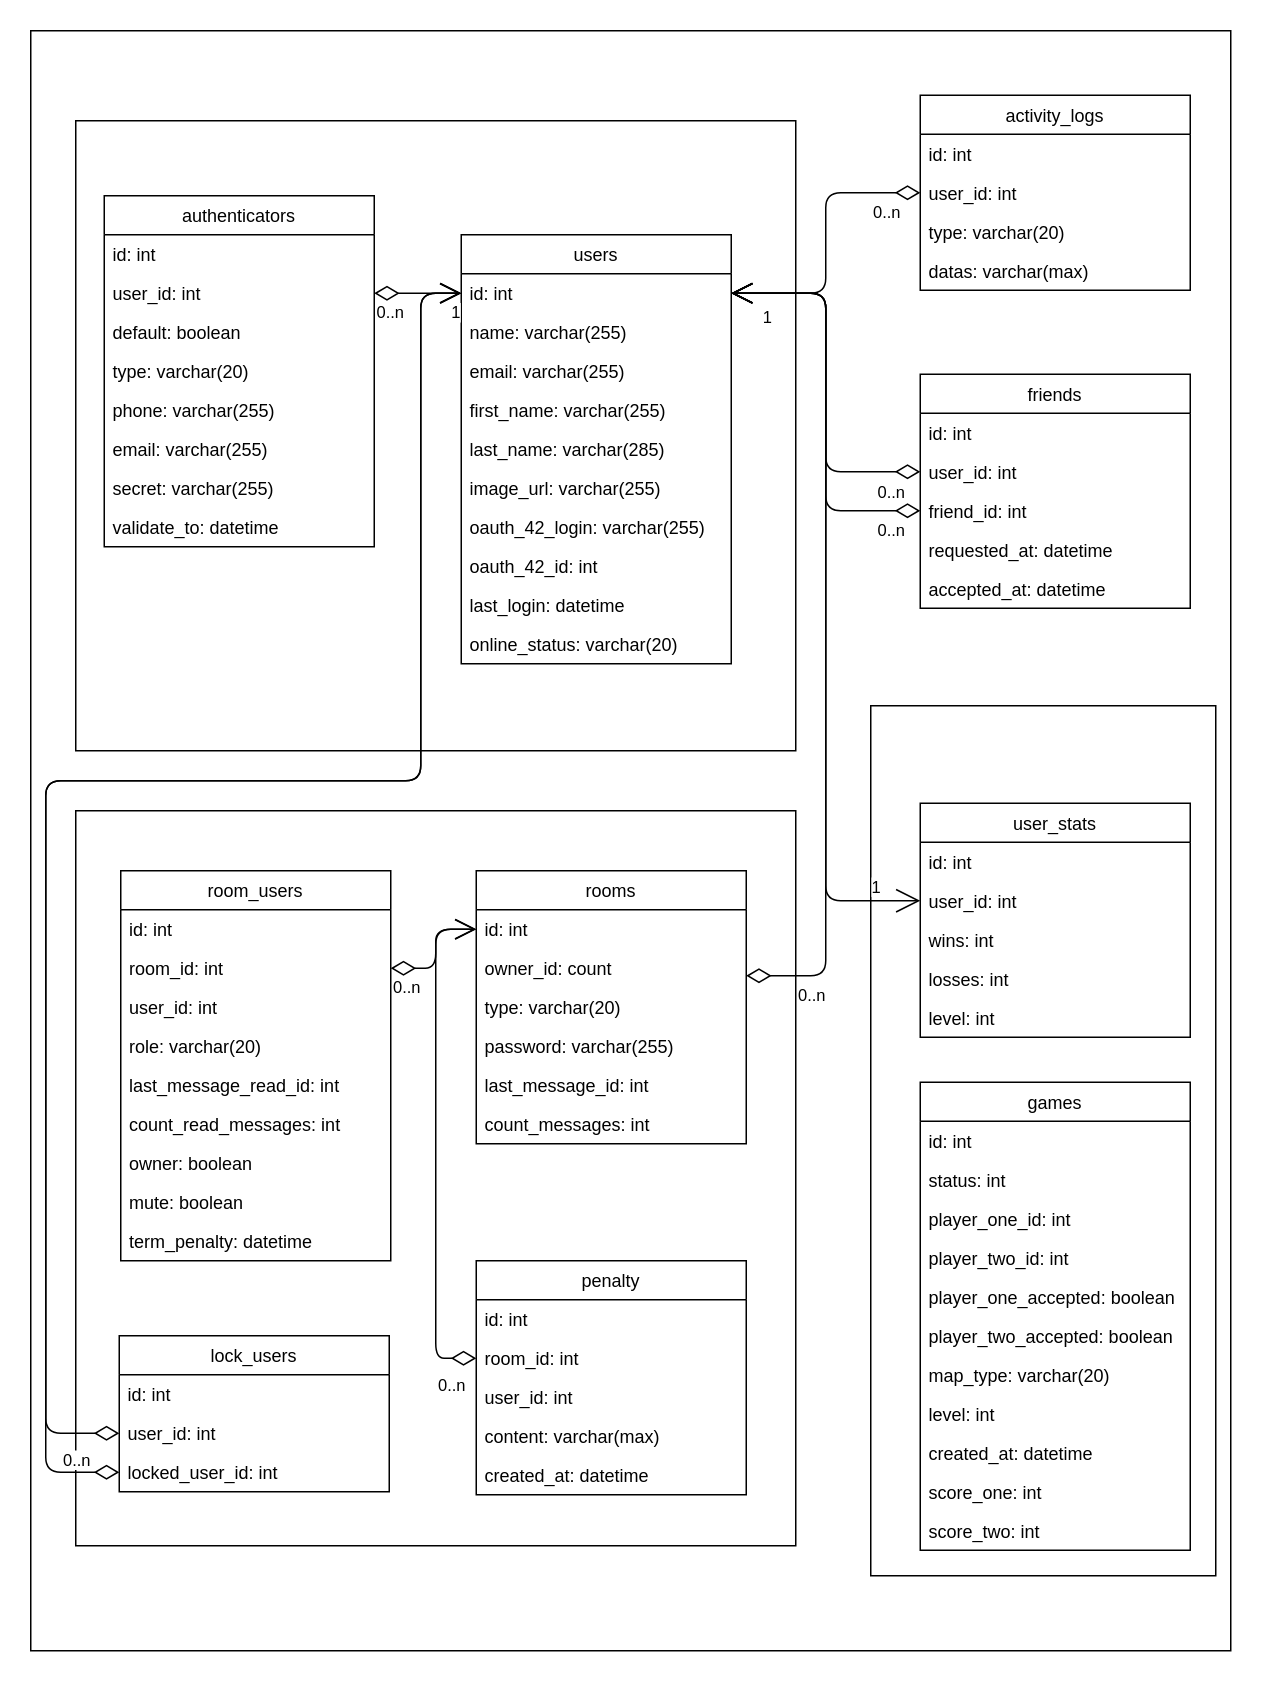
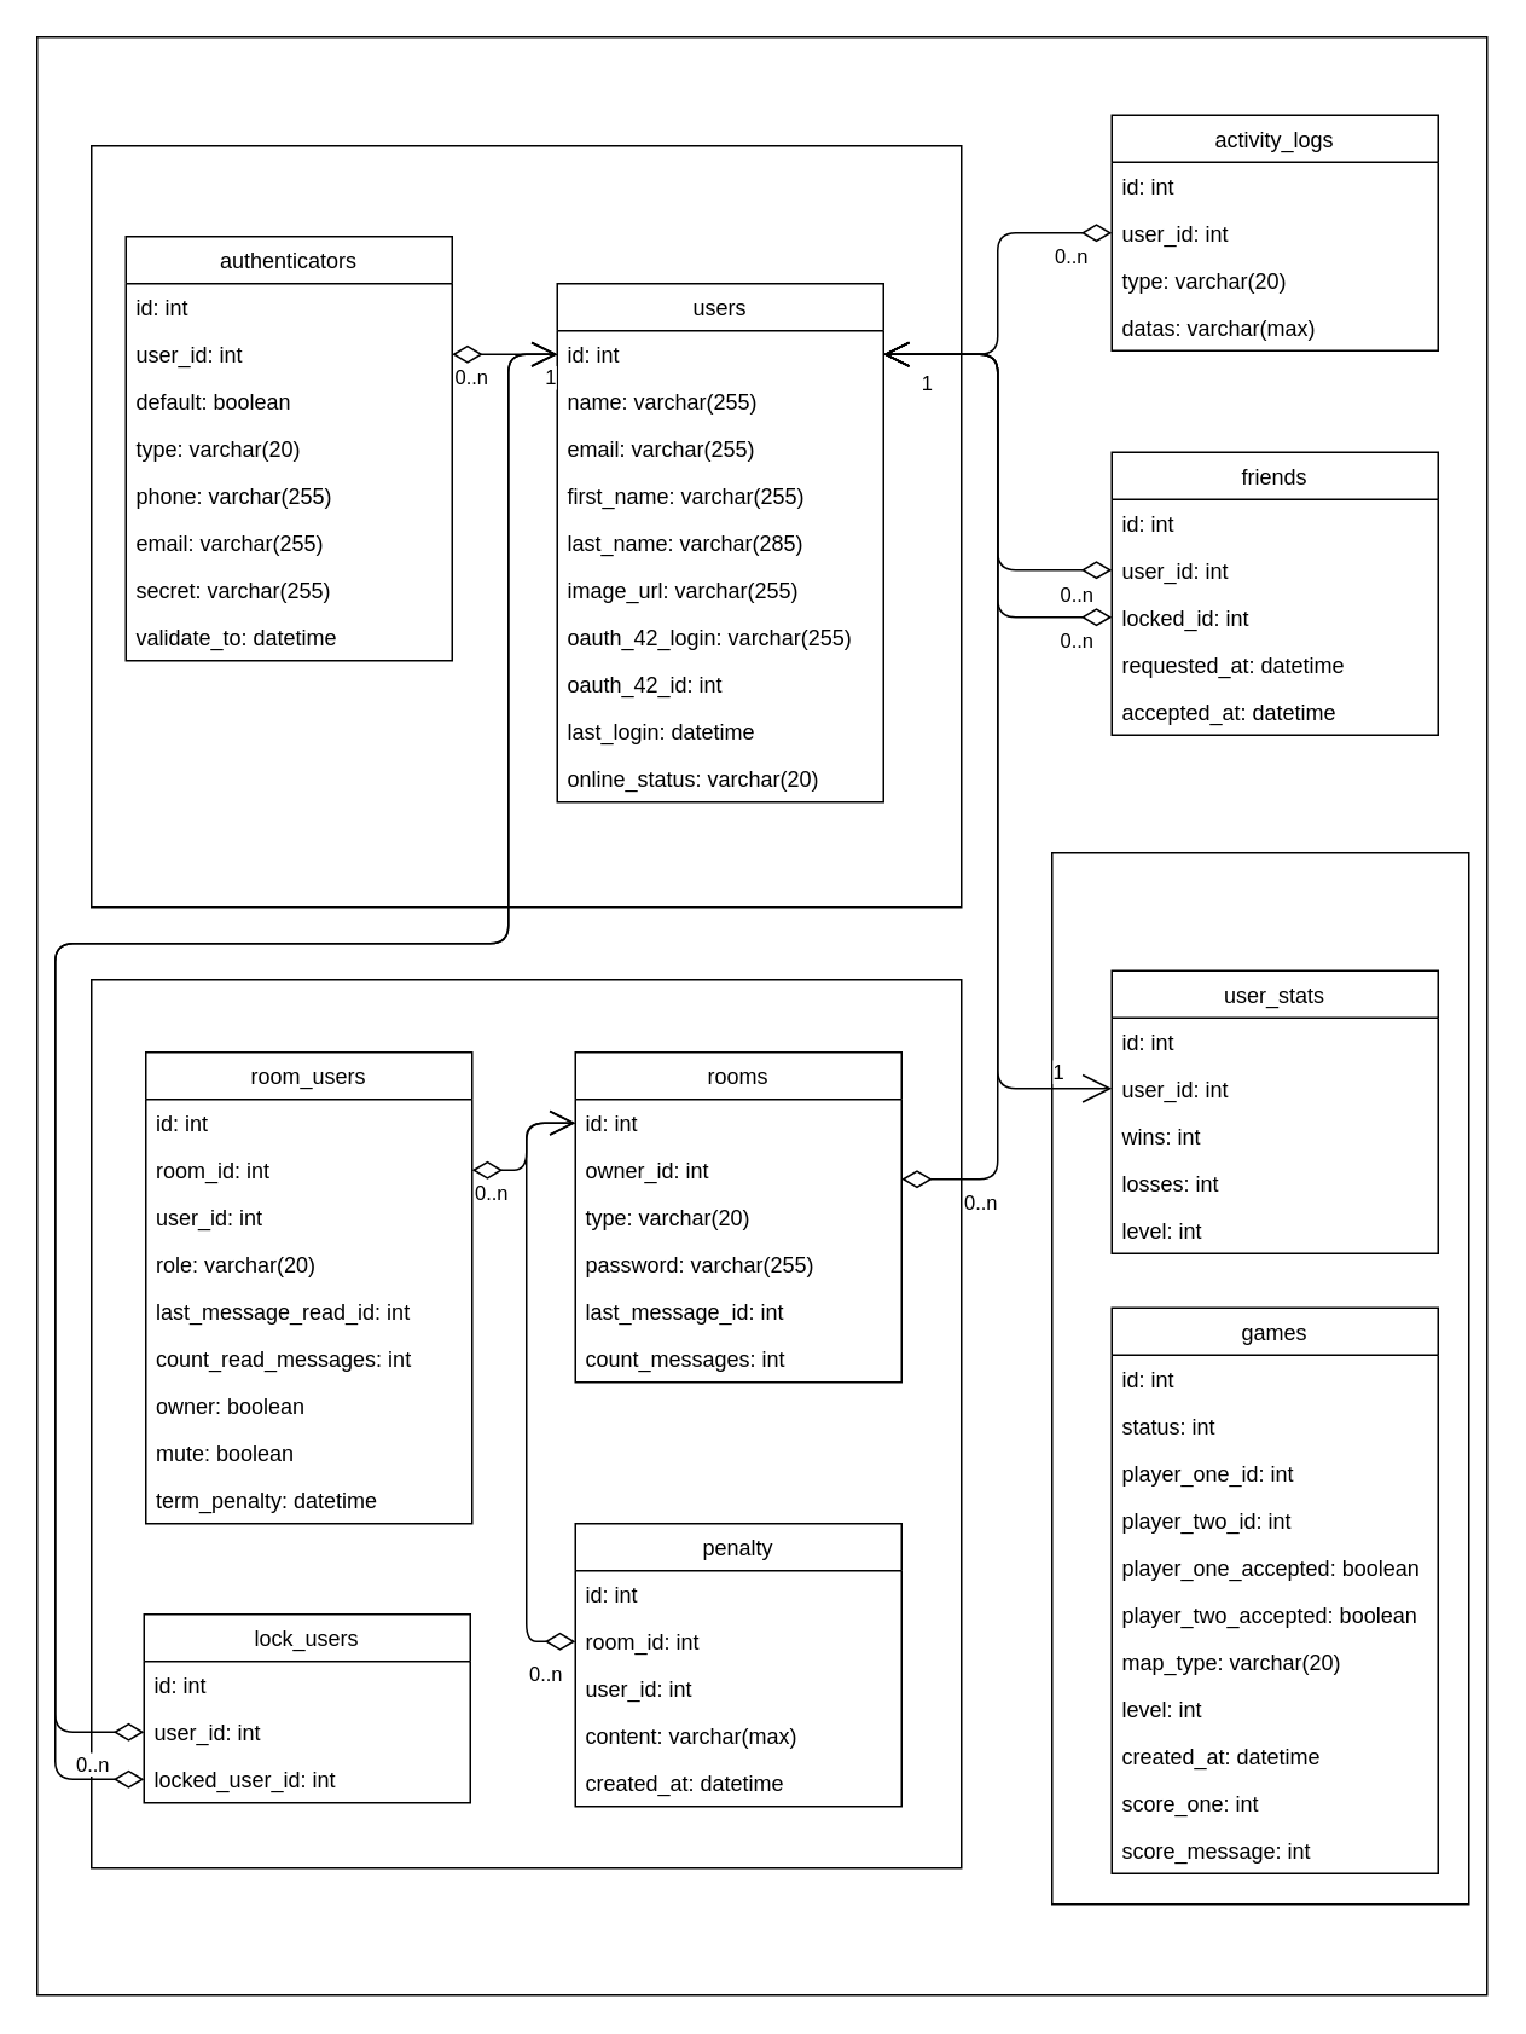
- <mxCell id="32" value="friend_id: int" style="text;strokeColor=none;fillColor=none;align=left;verticalAlign=top;spacingLeft=4;spacingRight=4;overflow=hidden;rotatable=0;points=[[0,0.5],[1,0.5]];portConstraint=eastwest;" vertex="1" parent="29"><mxGeometry y="78" width="180" height="26" as="geometry" /></mxCell>
+ <mxCell id="32" value="locked_id: int" style="text;strokeColor=none;fillColor=none;align=left;verticalAlign=top;spacingLeft=4;spacingRight=4;overflow=hidden;rotatable=0;points=[[0,0.5],[1,0.5]];portConstraint=eastwest;" vertex="1" parent="29"><mxGeometry y="78" width="180" height="26" as="geometry" /></mxCell>
- <mxCell id="54" value="owner_id: count" style="text;strokeColor=none;fillColor=none;align=left;verticalAlign=top;spacingLeft=4;spacingRight=4;overflow=hidden;rotatable=0;points=[[0,0.5],[1,0.5]];portConstraint=eastwest;" vertex="1" parent="52"><mxGeometry y="52" width="180" height="26" as="geometry" /></mxCell>
+ <mxCell id="54" value="owner_id: int" style="text;strokeColor=none;fillColor=none;align=left;verticalAlign=top;spacingLeft=4;spacingRight=4;overflow=hidden;rotatable=0;points=[[0,0.5],[1,0.5]];portConstraint=eastwest;" vertex="1" parent="52"><mxGeometry y="52" width="180" height="26" as="geometry" /></mxCell>
- <mxCell id="94" value="score_two: int" style="text;strokeColor=none;fillColor=none;align=left;verticalAlign=top;spacingLeft=4;spacingRight=4;overflow=hidden;rotatable=0;points=[[0,0.5],[1,0.5]];portConstraint=eastwest;" vertex="1" parent="83"><mxGeometry y="286" width="180" height="26" as="geometry" /></mxCell>
+ <mxCell id="94" value="score_message: int" style="text;strokeColor=none;fillColor=none;align=left;verticalAlign=top;spacingLeft=4;spacingRight=4;overflow=hidden;rotatable=0;points=[[0,0.5],[1,0.5]];portConstraint=eastwest;" vertex="1" parent="83"><mxGeometry y="286" width="180" height="26" as="geometry" /></mxCell>
